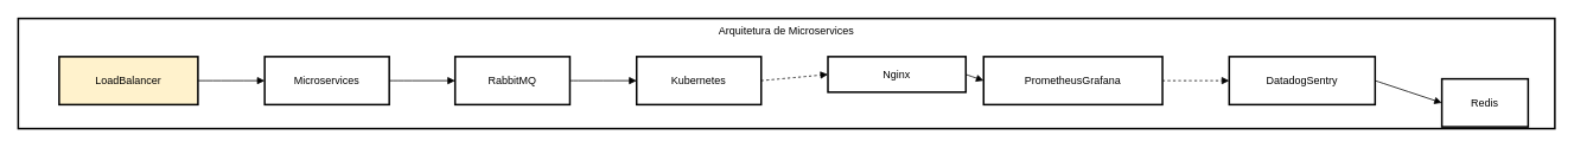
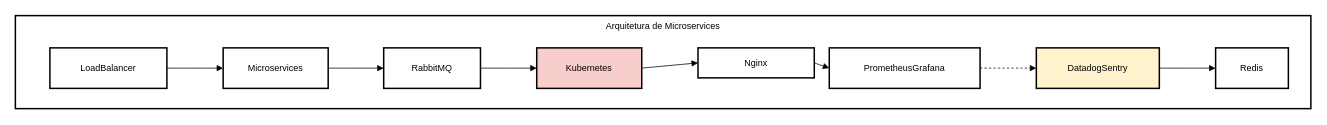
- <mxCell id="14" value="" style="curved=1;startArrow=none;endArrow=block;exitX=1;exitY=0.5;entryX=0;entryY=0.5;dashed=1;" edge="1" parent="2" source="6" target="7"><mxGeometry relative="1" as="geometry"><Array as="points" /></mxGeometry></mxCell>
+ <mxCell id="14" value="" style="curved=1;startArrow=none;endArrow=block;exitX=1;exitY=0.5;entryX=0;entryY=0.5;" edge="1" parent="2" source="6" target="7"><mxGeometry relative="1" as="geometry"><Array as="points" /></mxGeometry></mxCell>
- <mxCell id="3" value="LoadBalancer" style="whiteSpace=wrap;strokeWidth=2;fillColor=#fff2cc;" vertex="1" parent="2"><mxGeometry x="46" y="43" width="156" height="54" as="geometry" /></mxCell>
+ <mxCell id="3" value="LoadBalancer" style="whiteSpace=wrap;strokeWidth=2;" vertex="1" parent="2"><mxGeometry x="46" y="43" width="156" height="54" as="geometry" /></mxCell>
- <mxCell id="6" value="Kubernetes" style="whiteSpace=wrap;strokeWidth=2;" vertex="1" parent="2"><mxGeometry x="695" y="43" width="140" height="54" as="geometry" /></mxCell>
+ <mxCell id="6" value="Kubernetes" style="whiteSpace=wrap;strokeWidth=2;fillColor=#f8cecc;" vertex="1" parent="2"><mxGeometry x="695" y="43" width="140" height="54" as="geometry" /></mxCell>
- <mxCell id="9" value="DatadogSentry" style="whiteSpace=wrap;strokeWidth=2;" vertex="1" parent="2"><mxGeometry x="1361" y="43" width="164" height="54" as="geometry" /></mxCell>
+ <mxCell id="9" value="DatadogSentry" style="whiteSpace=wrap;strokeWidth=2;fillColor=#fff2cc;" vertex="1" parent="2"><mxGeometry x="1361" y="43" width="164" height="54" as="geometry" /></mxCell>
- <mxCell id="10" value="Redis" style="whiteSpace=wrap;strokeWidth=2;" vertex="1" parent="2"><mxGeometry x="1600" y="68" width="97" height="54" as="geometry" /></mxCell>
+ <mxCell id="10" value="Redis" style="whiteSpace=wrap;strokeWidth=2;" vertex="1" parent="2"><mxGeometry x="1600" y="43" width="97" height="54" as="geometry" /></mxCell>
